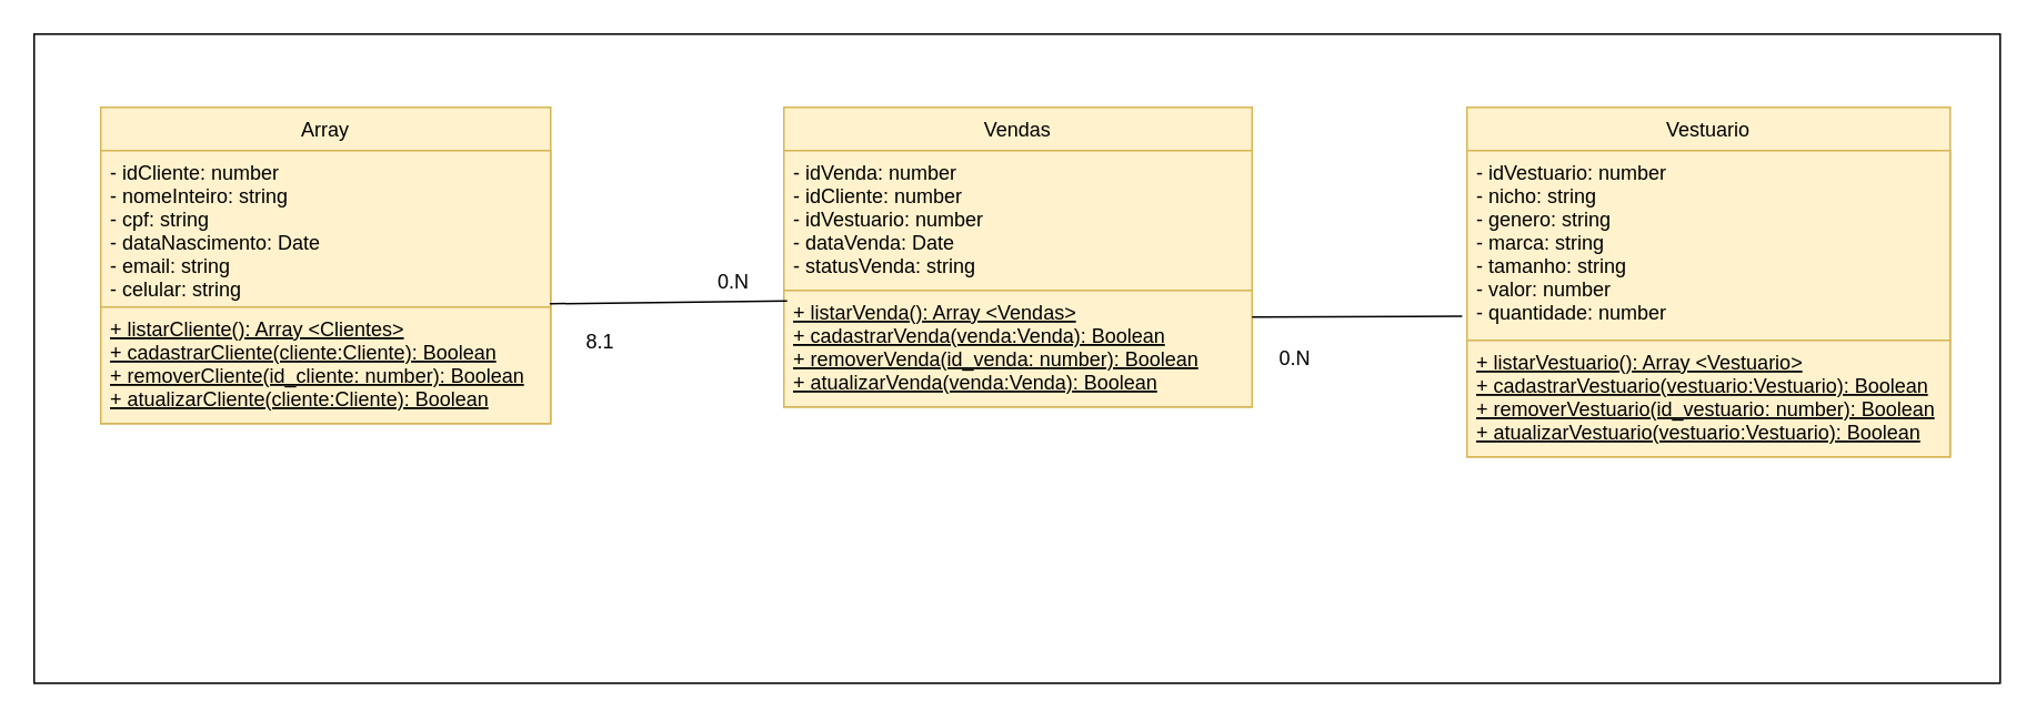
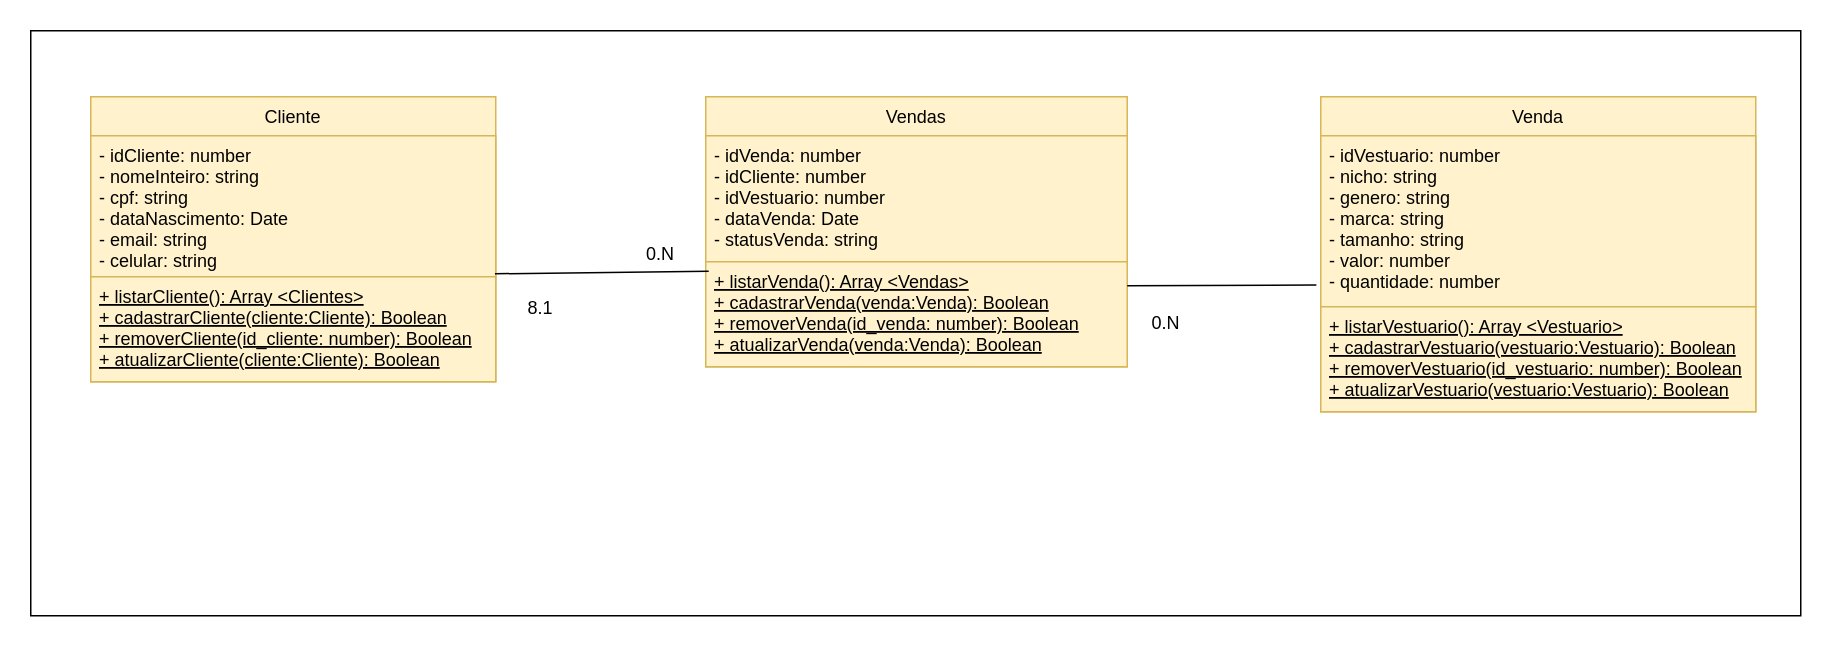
- <mxCell id="3" value="Array" style="swimlane;fontStyle=0;align=center;verticalAlign=top;childLayout=stackLayout;horizontal=1;startSize=26;horizontalStack=0;resizeParent=1;resizeLast=0;collapsible=1;marginBottom=0;rounded=0;shadow=0;strokeWidth=1;fillColor=#fff2cc;strokeColor=#d6b656;" parent="1" vertex="1"><mxGeometry x="60" y="64" width="270" height="190" as="geometry"><mxRectangle x="180" y="70" width="160" height="26" as="alternateBounds" /></mxGeometry></mxCell>
+ <mxCell id="3" value="Cliente" style="swimlane;fontStyle=0;align=center;verticalAlign=top;childLayout=stackLayout;horizontal=1;startSize=26;horizontalStack=0;resizeParent=1;resizeLast=0;collapsible=1;marginBottom=0;rounded=0;shadow=0;strokeWidth=1;fillColor=#fff2cc;strokeColor=#d6b656;" parent="1" vertex="1"><mxGeometry x="60" y="64" width="270" height="190" as="geometry"><mxRectangle x="180" y="70" width="160" height="26" as="alternateBounds" /></mxGeometry></mxCell>
- <mxCell id="9" value="Vestuario" style="swimlane;fontStyle=0;align=center;verticalAlign=top;childLayout=stackLayout;horizontal=1;startSize=26;horizontalStack=0;resizeParent=1;resizeLast=0;collapsible=1;marginBottom=0;rounded=0;shadow=0;strokeWidth=1;fillColor=#fff2cc;strokeColor=#d6b656;" parent="1" vertex="1"><mxGeometry x="880" y="64" width="290" height="210" as="geometry"><mxRectangle x="180" y="70" width="160" height="26" as="alternateBounds" /></mxGeometry></mxCell>
+ <mxCell id="9" value="Venda" style="swimlane;fontStyle=0;align=center;verticalAlign=top;childLayout=stackLayout;horizontal=1;startSize=26;horizontalStack=0;resizeParent=1;resizeLast=0;collapsible=1;marginBottom=0;rounded=0;shadow=0;strokeWidth=1;fillColor=#fff2cc;strokeColor=#d6b656;" parent="1" vertex="1"><mxGeometry x="880" y="64" width="290" height="210" as="geometry"><mxRectangle x="180" y="70" width="160" height="26" as="alternateBounds" /></mxGeometry></mxCell>
